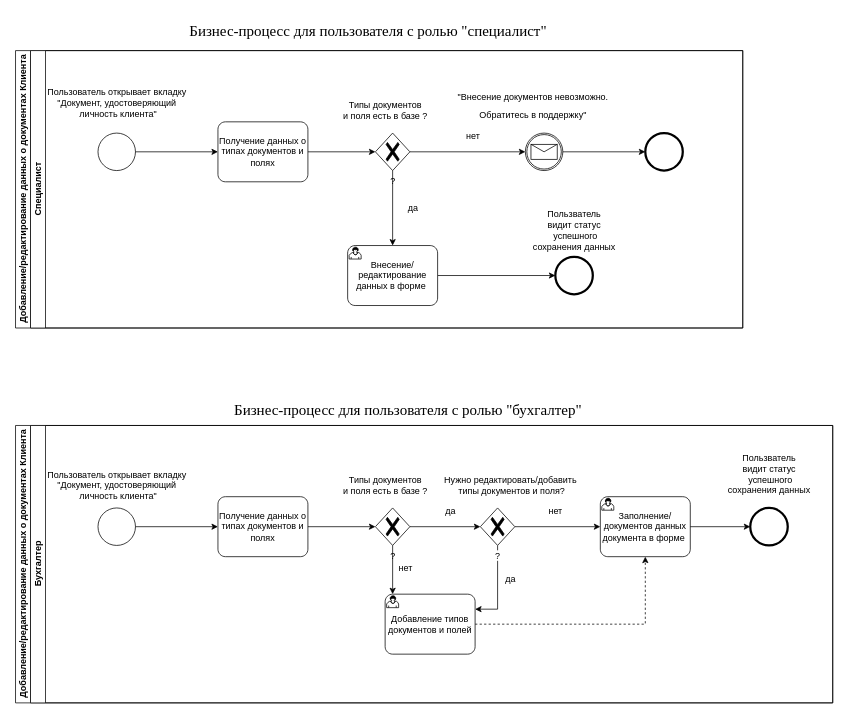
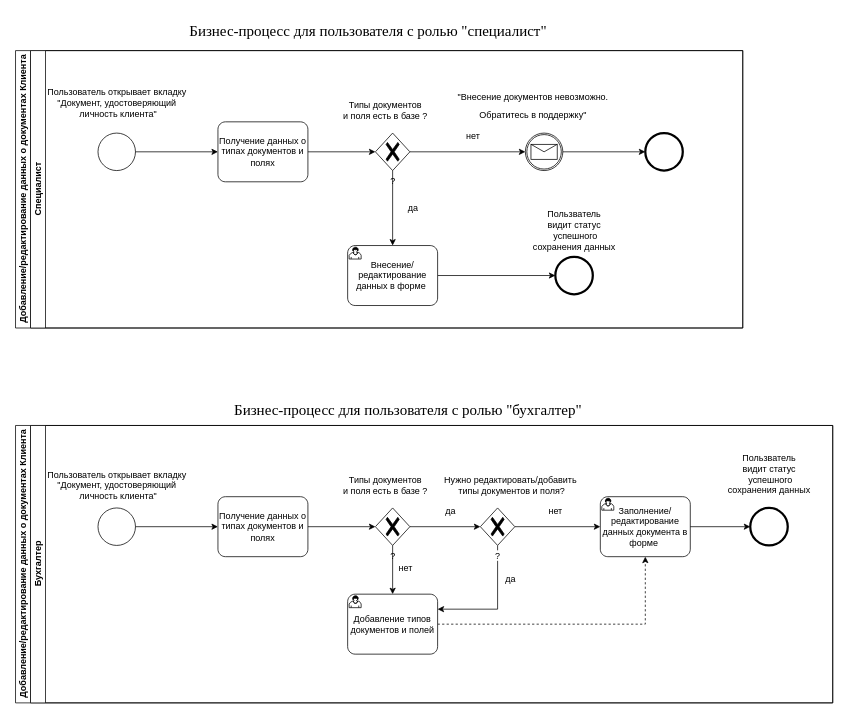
- <mxCell id="37" value="Заполнение/документов данных документа в форме&amp;nbsp;" style="points=[[0.25,0,0],[0.5,0,0],[0.75,0,0],[1,0.25,0],[1,0.5,0],[1,0.75,0],[0.75,1,0],[0.5,1,0],[0.25,1,0],[0,0.75,0],[0,0.5,0],[0,0.25,0]];shape=mxgraph.bpmn.task;whiteSpace=wrap;rectStyle=rounded;size=10;html=1;taskMarker=user;" parent="24" vertex="1"><mxGeometry x="760" y="95" width="120" height="80" as="geometry" /></mxCell>
+ <mxCell id="37" value="Заполнение/редактирование данных документа в форме&amp;nbsp;" style="points=[[0.25,0,0],[0.5,0,0],[0.75,0,0],[1,0.25,0],[1,0.5,0],[1,0.75,0],[0.75,1,0],[0.5,1,0],[0.25,1,0],[0,0.75,0],[0,0.5,0],[0,0.25,0]];shape=mxgraph.bpmn.task;whiteSpace=wrap;rectStyle=rounded;size=10;html=1;taskMarker=user;" parent="24" vertex="1"><mxGeometry x="760" y="95" width="120" height="80" as="geometry" /></mxCell>
- <mxCell id="34" value="Добавление типов документов и полей" style="points=[[0.25,0,0],[0.5,0,0],[0.75,0,0],[1,0.25,0],[1,0.5,0],[1,0.75,0],[0.75,1,0],[0.5,1,0],[0.25,1,0],[0,0.75,0],[0,0.5,0],[0,0.25,0]];shape=mxgraph.bpmn.task;whiteSpace=wrap;rectStyle=rounded;size=10;html=1;taskMarker=user;" parent="24" vertex="1"><mxGeometry x="473" y="225" width="120" height="80" as="geometry" /></mxCell>
+ <mxCell id="34" value="Добавление типов документов и полей" style="points=[[0.25,0,0],[0.5,0,0],[0.75,0,0],[1,0.25,0],[1,0.5,0],[1,0.75,0],[0.75,1,0],[0.5,1,0],[0.25,1,0],[0,0.75,0],[0,0.5,0],[0,0.25,0]];shape=mxgraph.bpmn.task;whiteSpace=wrap;rectStyle=rounded;size=10;html=1;taskMarker=user;" parent="24" vertex="1"><mxGeometry x="423" y="225" width="120" height="80" as="geometry" /></mxCell>
